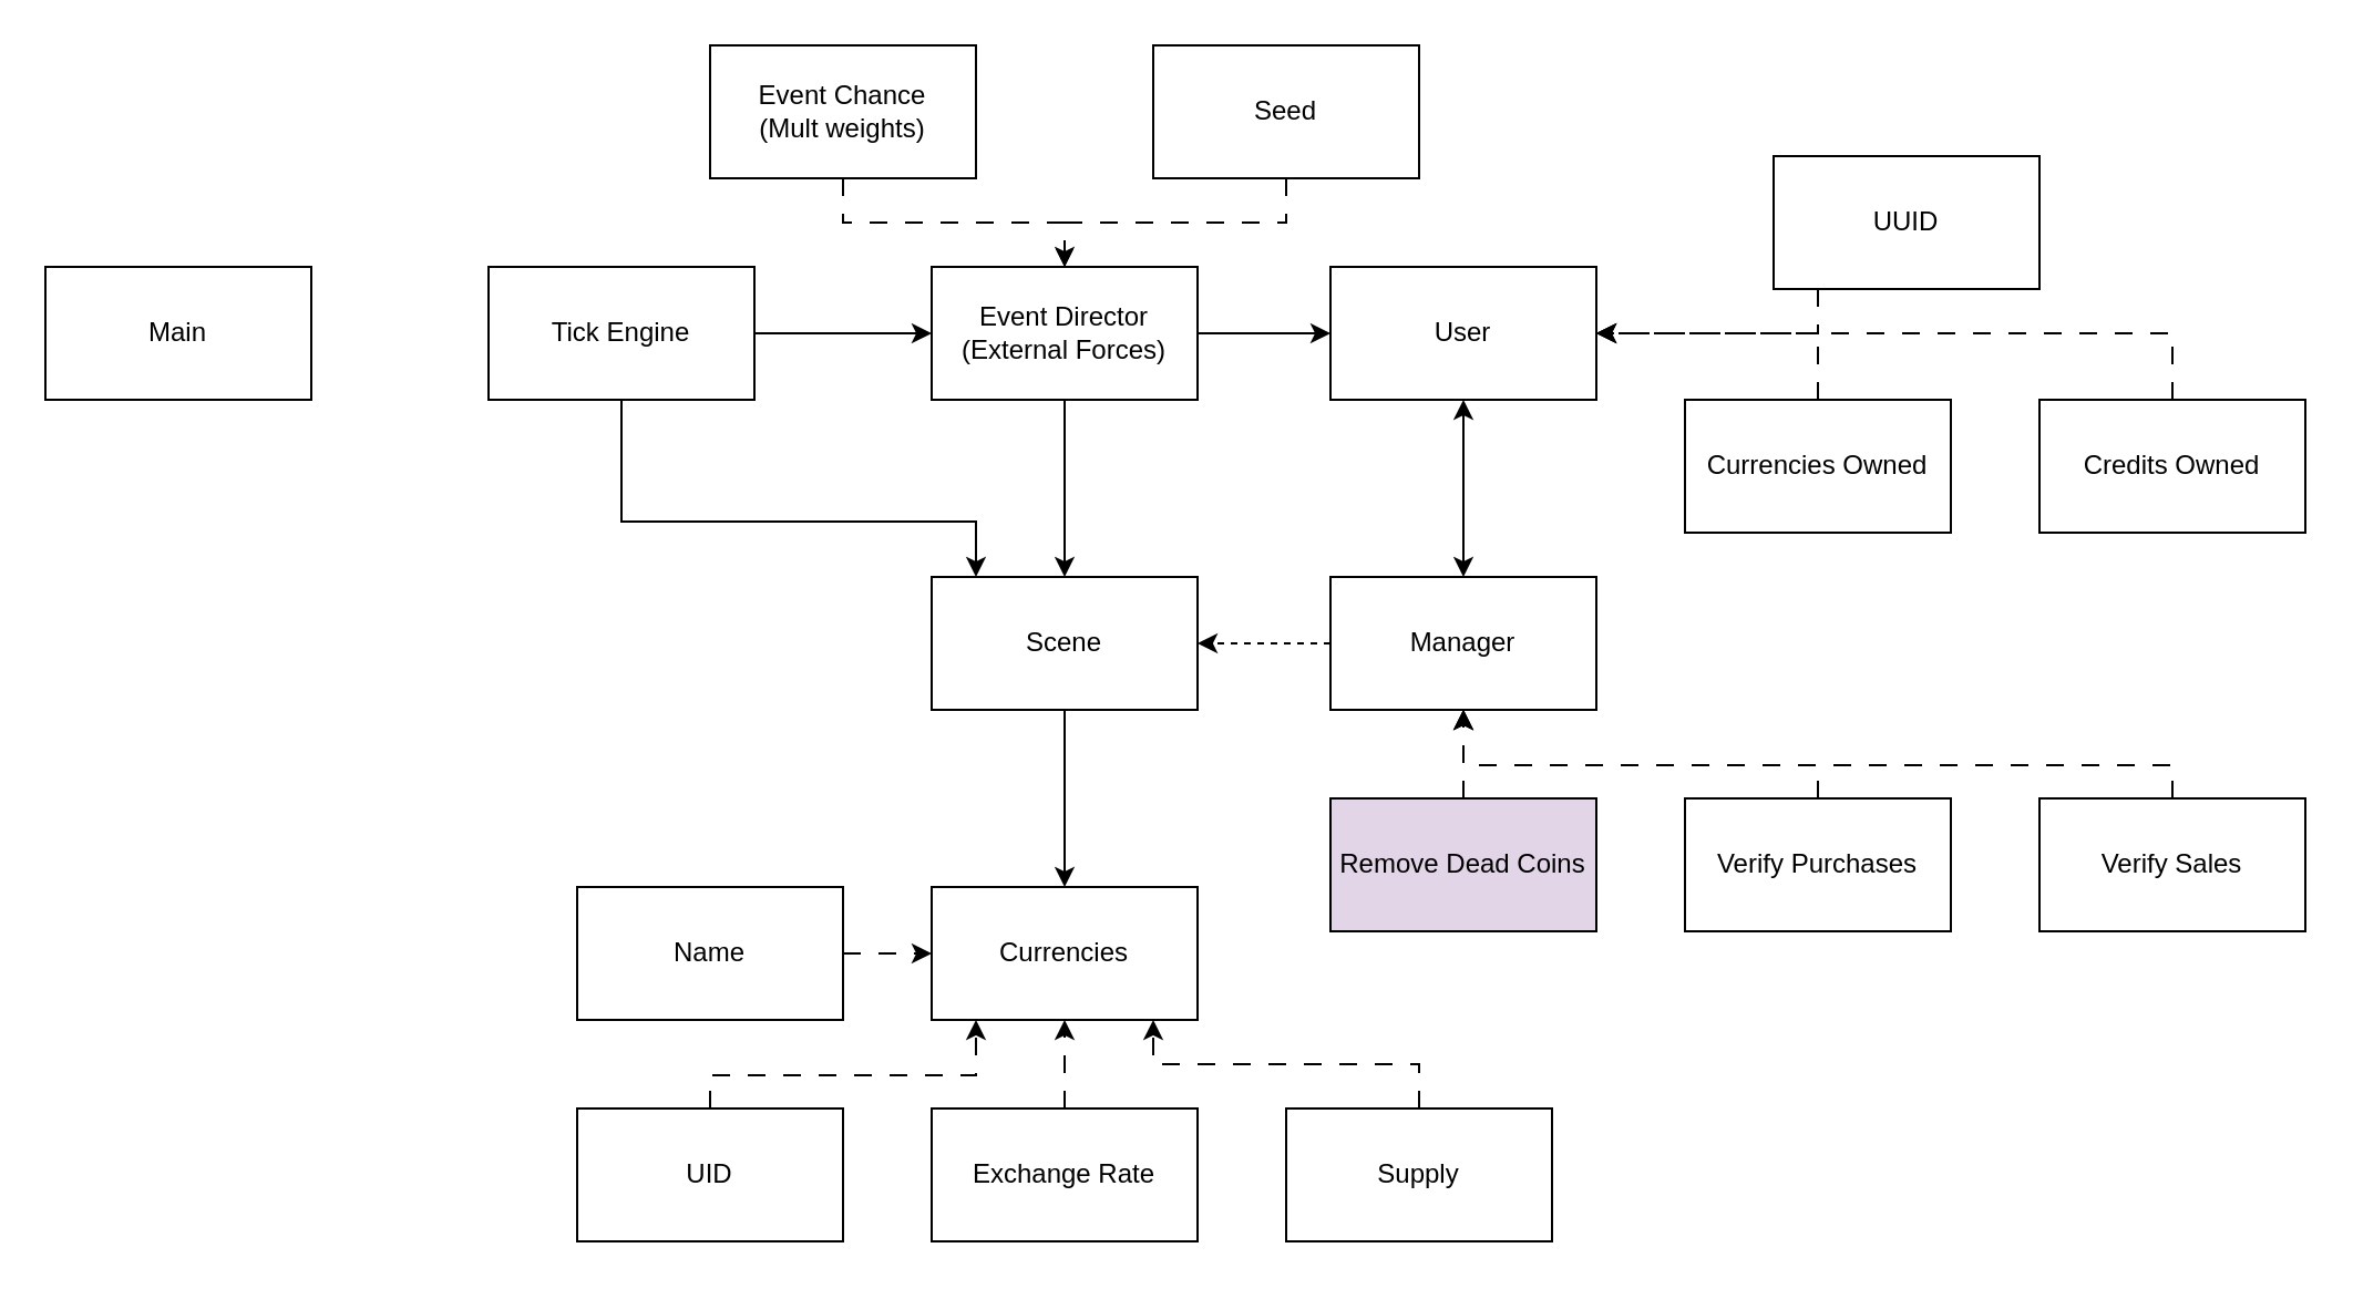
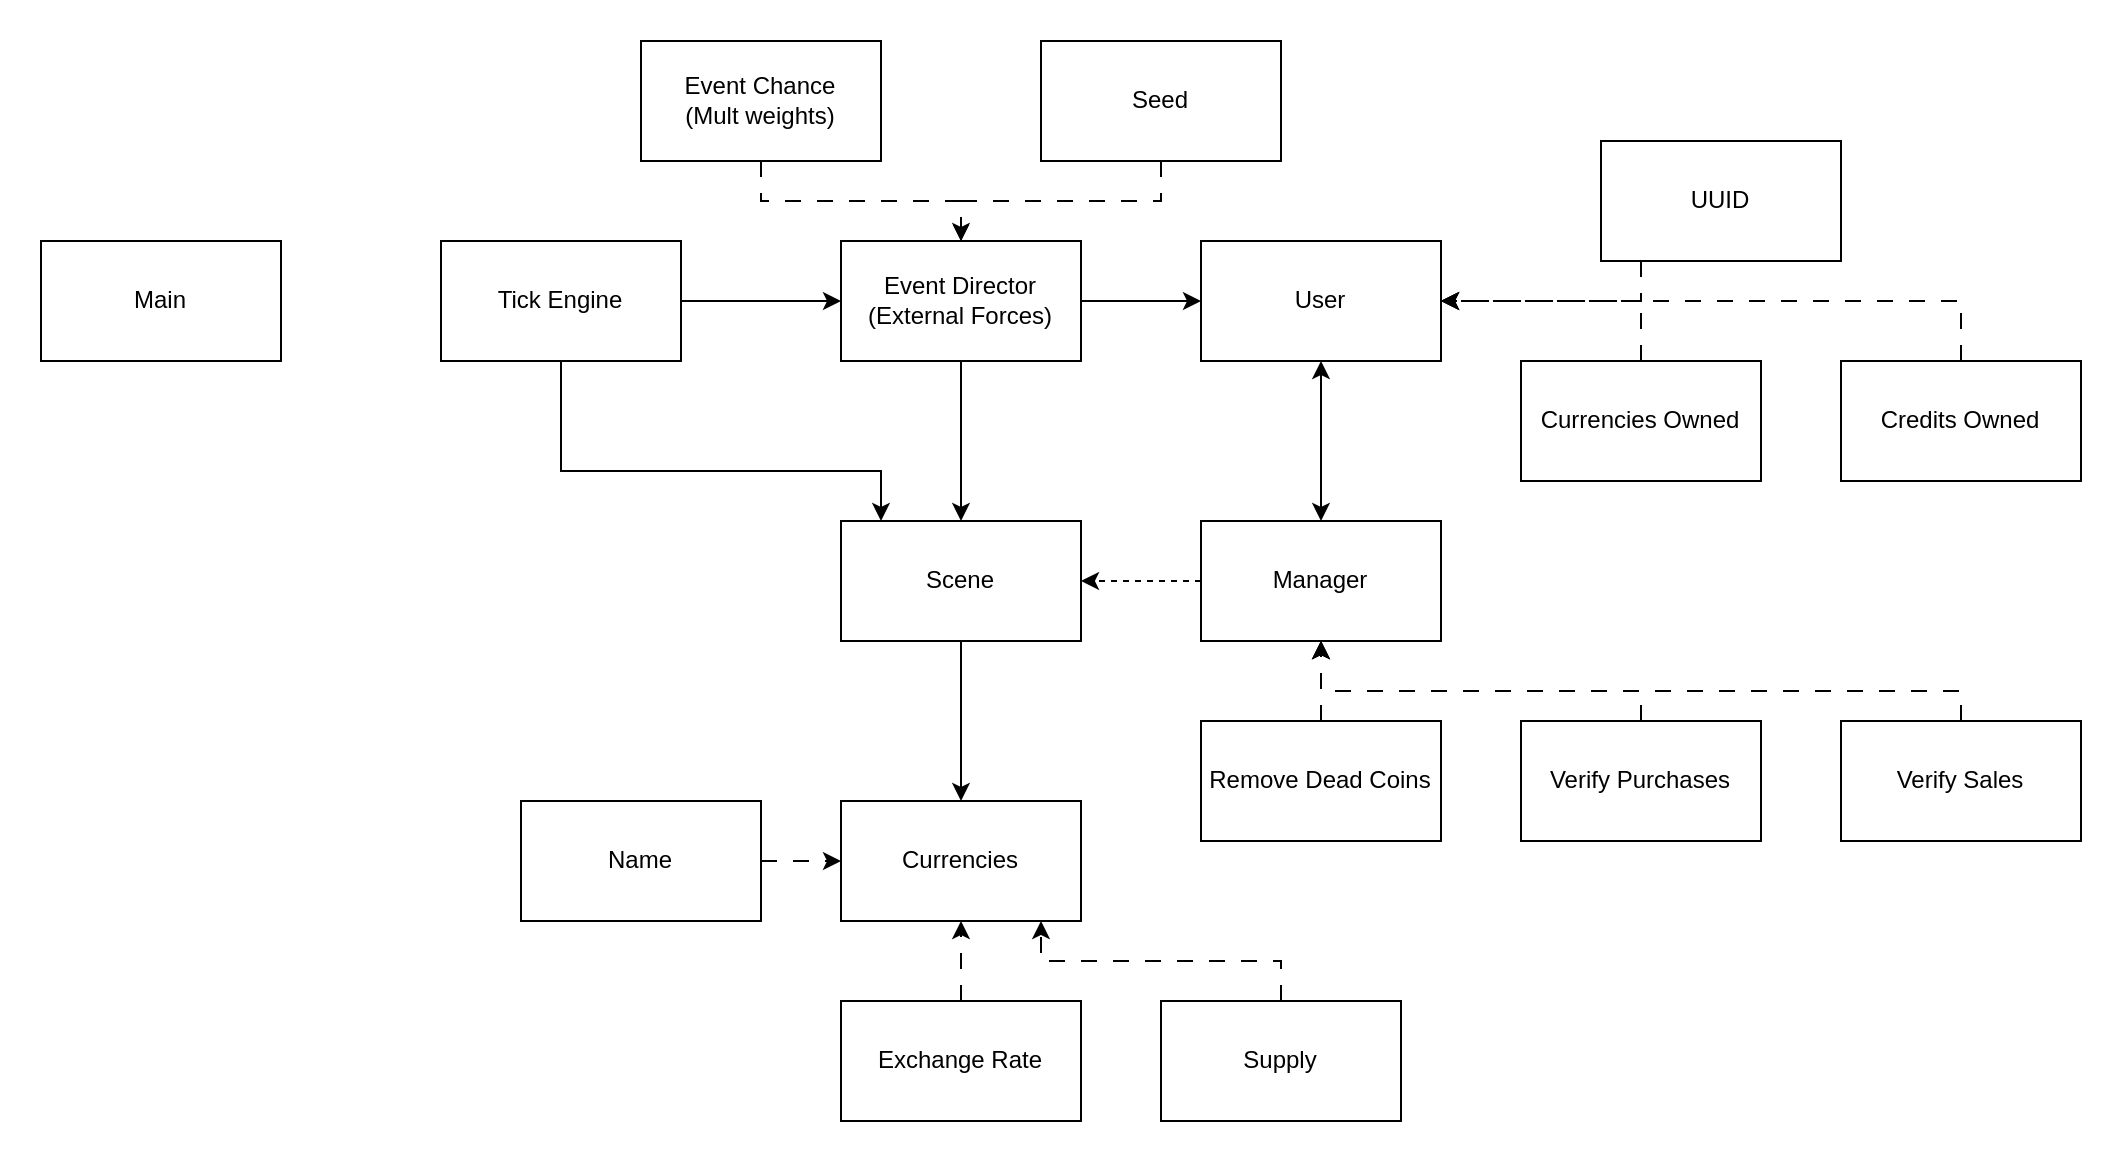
- <mxCell id="21" value="Remove Dead Coins" style="rounded=0;whiteSpace=wrap;html=1;fillColor=#e1d5e7;" vertex="1" parent="1"><mxGeometry x="600" y="360" width="120" height="60" as="geometry" /></mxCell>
+ <mxCell id="21" value="Remove Dead Coins" style="rounded=0;whiteSpace=wrap;html=1;" vertex="1" parent="1"><mxGeometry x="600" y="360" width="120" height="60" as="geometry" /></mxCell>
- <mxCell id="38" style="edgeStyle=orthogonalEdgeStyle;rounded=0;orthogonalLoop=1;jettySize=auto;html=1;dashed=1;dashPattern=8 8;" edge="1" parent="1" source="39" target="11"><mxGeometry relative="1" as="geometry"><Array as="points"><mxPoint x="320" y="485" /><mxPoint x="440" y="485" /></Array></mxGeometry></mxCell>
- <mxCell id="39" value="UID" style="rounded=0;whiteSpace=wrap;html=1;" vertex="1" parent="1"><mxGeometry x="260" y="500" width="120" height="60" as="geometry" /></mxCell>
